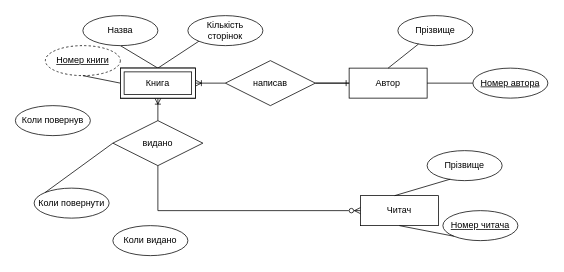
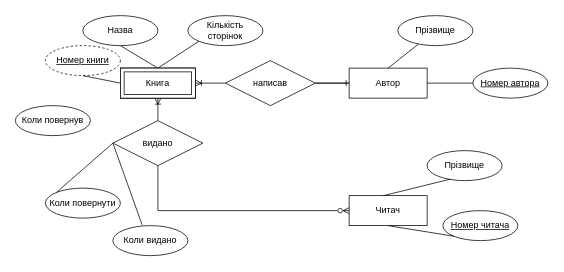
+ <mxCell id="23" style="edgeStyle=none;rounded=0;orthogonalLoop=1;jettySize=auto;html=1;exitX=0;exitY=0.5;exitDx=0;exitDy=0;endArrow=none;endFill=0;entryX=0.39;entryY=-0.025;entryDx=0;entryDy=0;entryPerimeter=0;" edge="1" parent="1" source="15" target="21"><mxGeometry relative="1" as="geometry"><mxPoint x="210" y="300" as="sourcePoint" /><mxPoint x="610" y="248" as="targetPoint" /></mxGeometry></mxCell>
- <mxCell id="22" value="Коли повернути" style="ellipse;whiteSpace=wrap;html=1;align=center;" vertex="1" parent="1"><mxGeometry x="45" y="250" width="100" height="40" as="geometry" /></mxCell>
+ <mxCell id="22" value="Коли повернути" style="ellipse;whiteSpace=wrap;html=1;align=center;" vertex="1" parent="1"><mxGeometry x="60" y="250" width="100" height="40" as="geometry" /></mxCell>
- <mxCell id="6" value="Читач" style="whiteSpace=wrap;html=1;align=center;" vertex="1" parent="1"><mxGeometry x="480" y="260" width="104" height="40" as="geometry" /></mxCell>
+ <mxCell id="6" value="Читач" style="whiteSpace=wrap;html=1;align=center;" vertex="1" parent="1"><mxGeometry x="465" y="260" width="104" height="40" as="geometry" /></mxCell>
